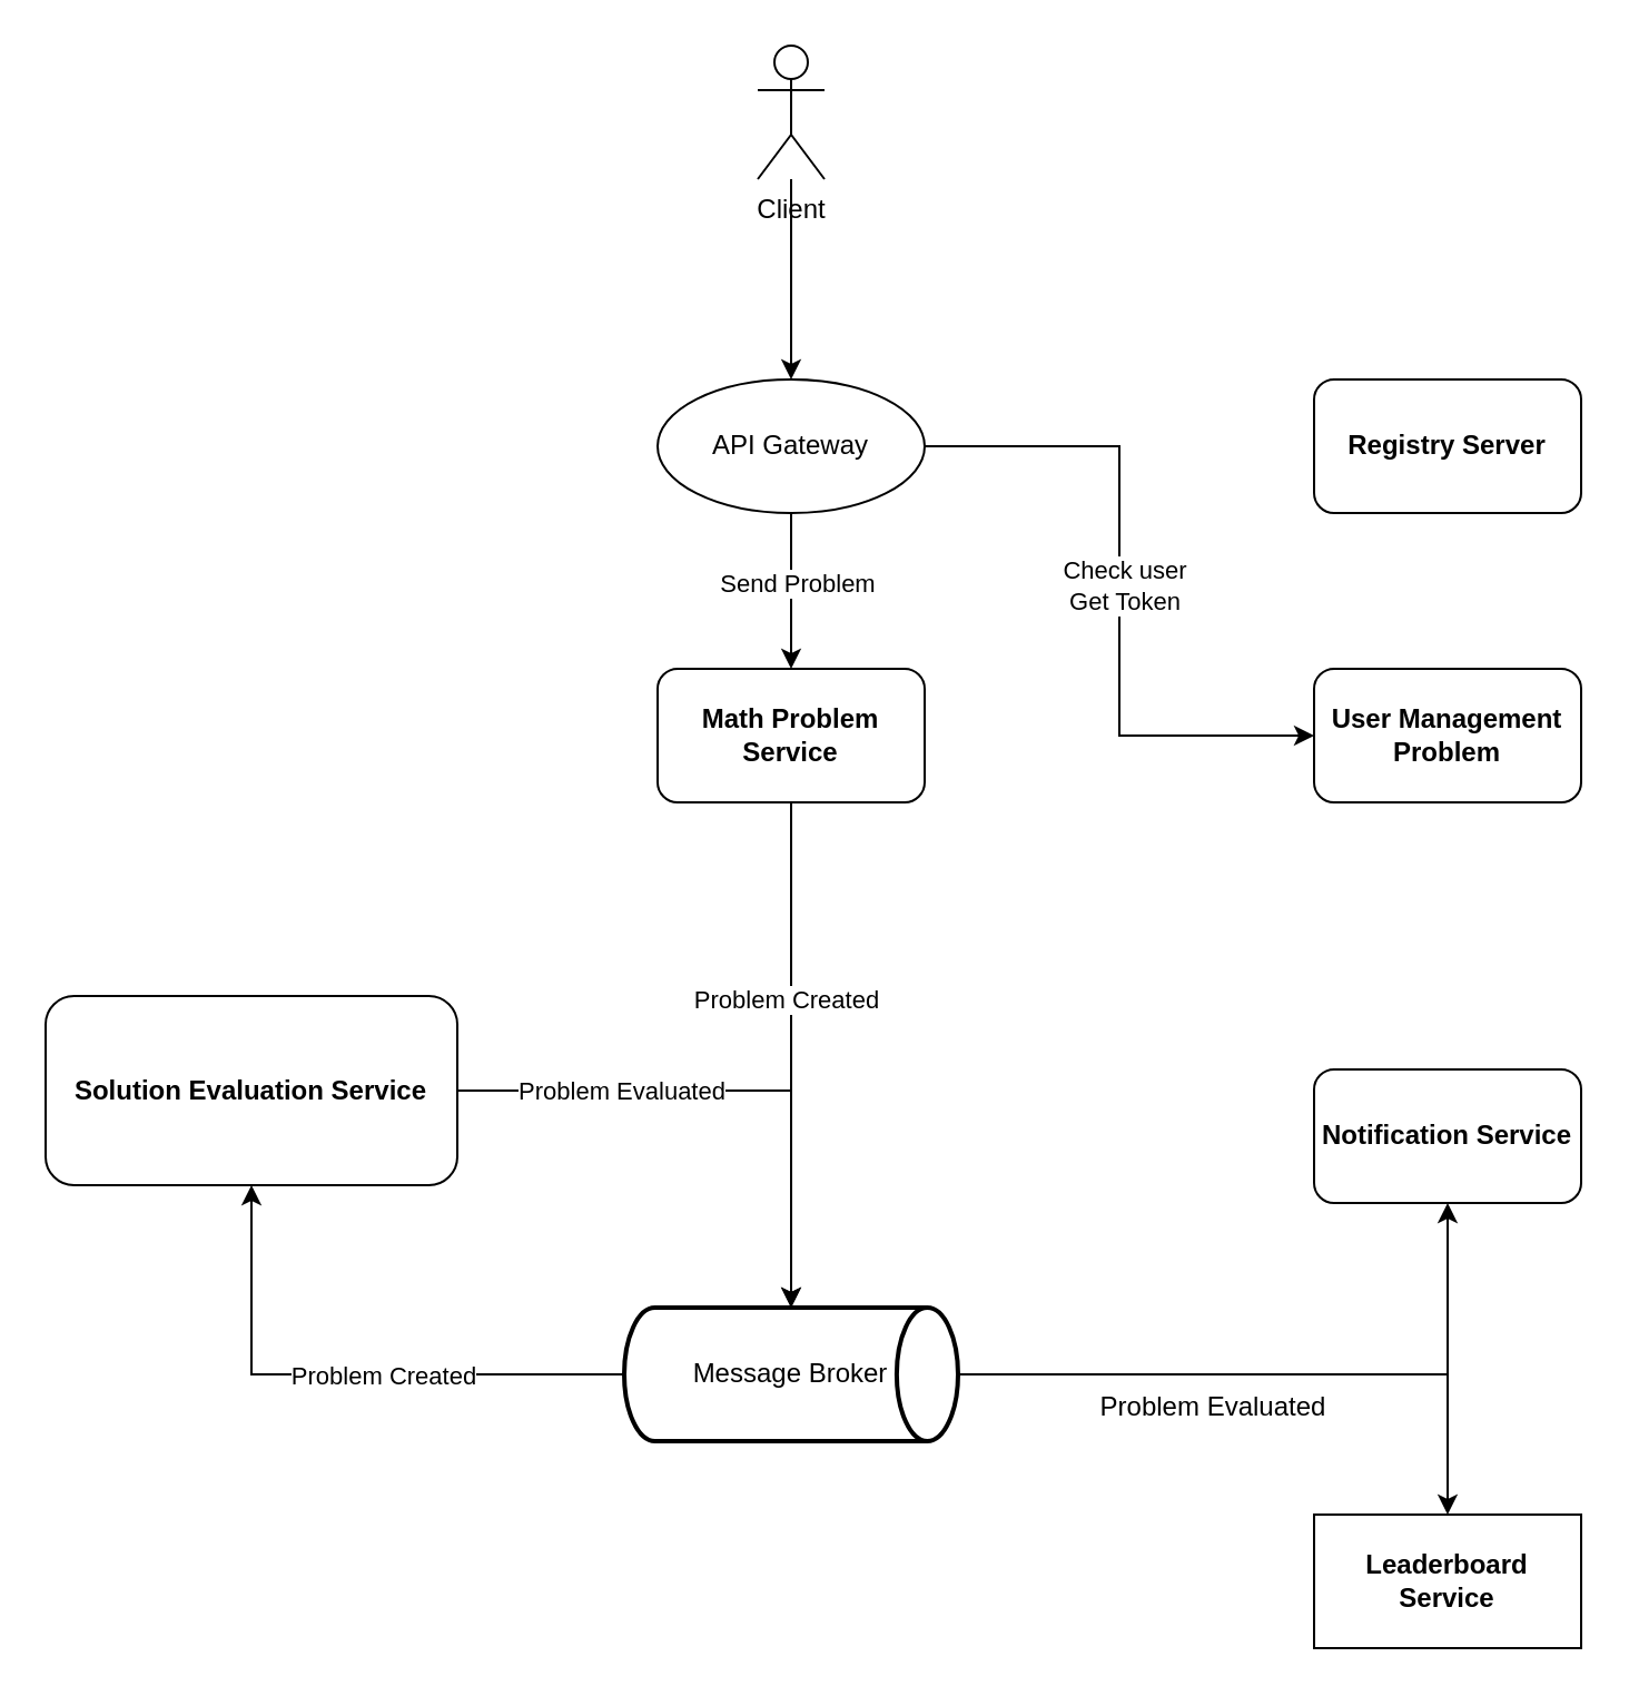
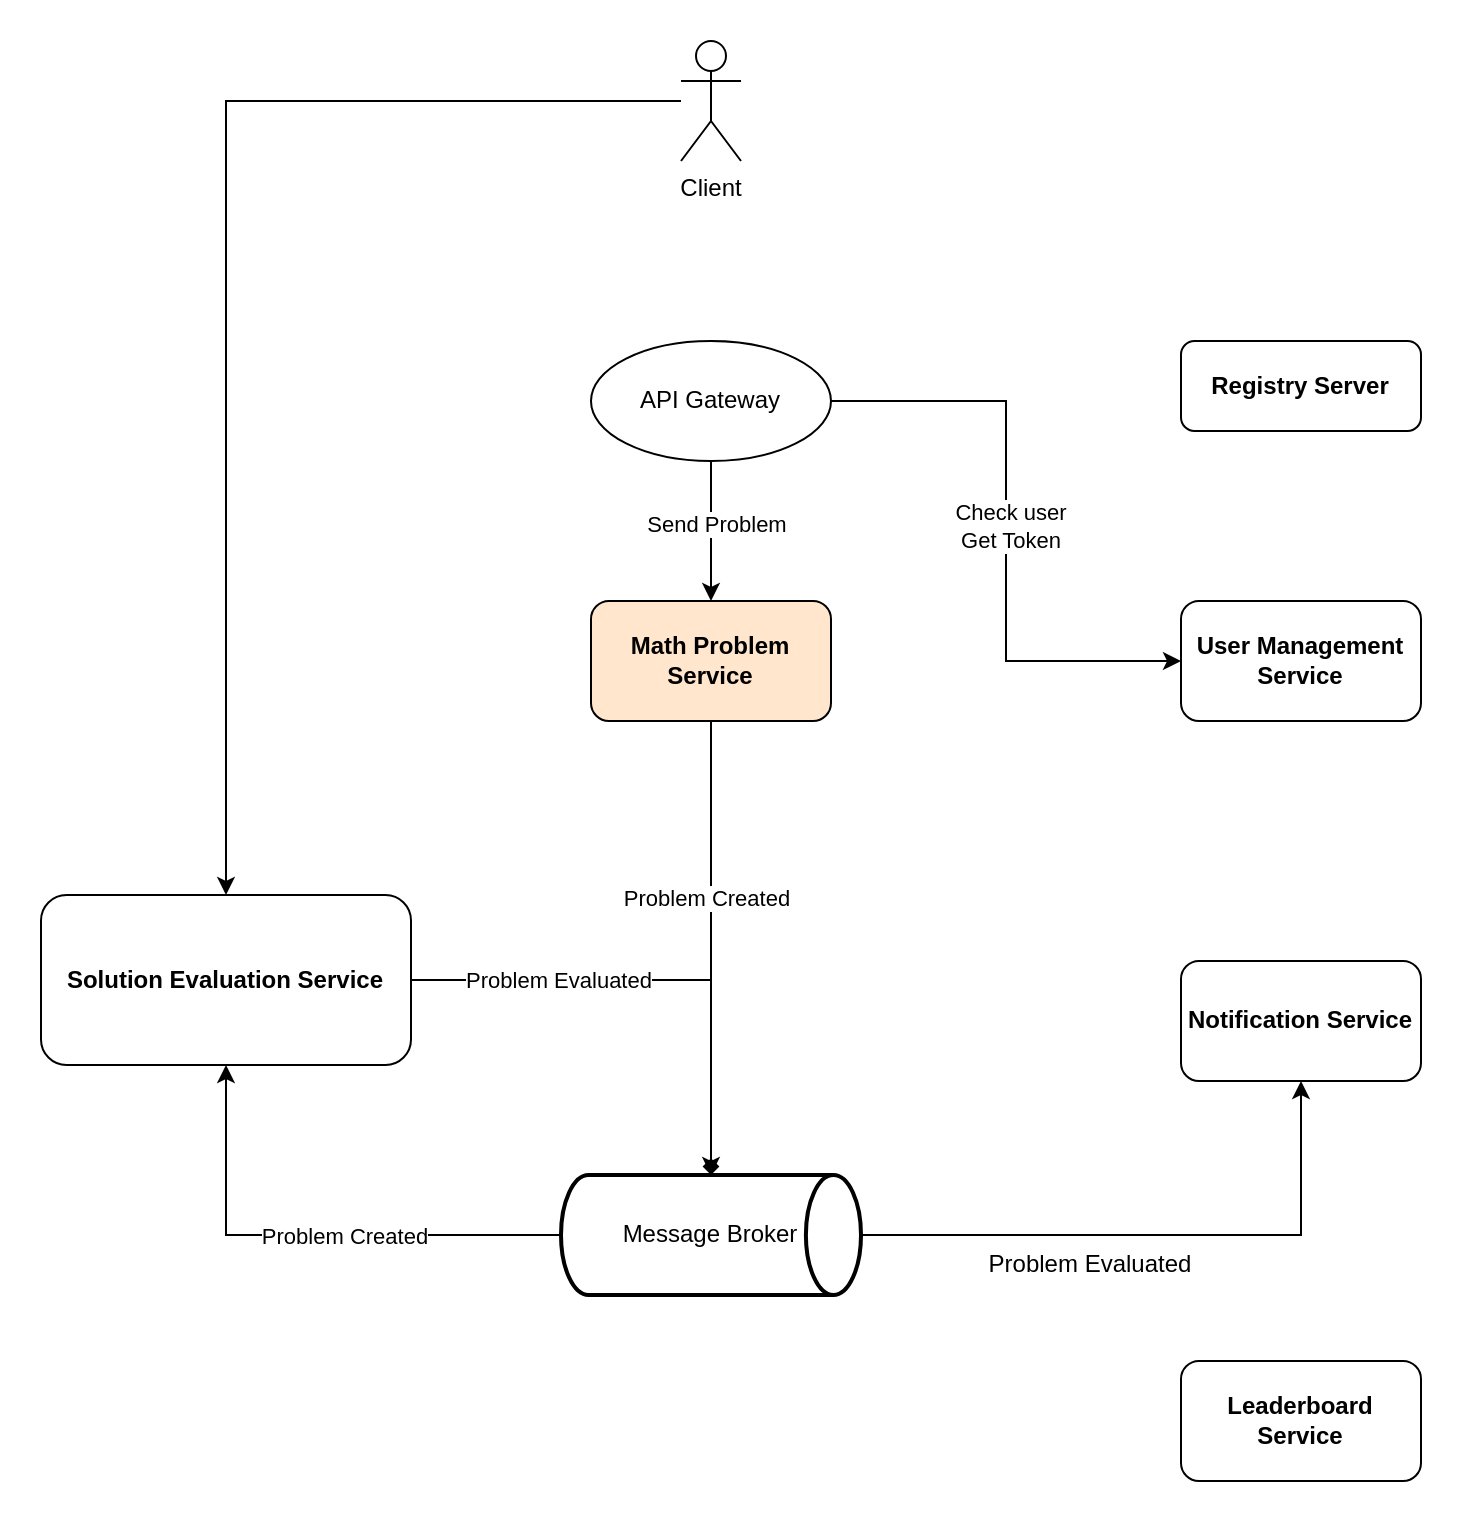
- <mxCell id="8" style="edgeStyle=orthogonalEdgeStyle;rounded=0;orthogonalLoop=1;jettySize=auto;html=1;entryX=0.5;entryY=0;entryDx=0;entryDy=0;" edge="1" parent="1" source="9" target="6"><mxGeometry relative="1" as="geometry" /></mxCell>
+ <mxCell id="8" style="edgeStyle=orthogonalEdgeStyle;rounded=0;orthogonalLoop=1;jettySize=auto;html=1;" edge="1" parent="1" source="9" target="13"><mxGeometry relative="1" as="geometry" /></mxCell>
- <mxCell id="16" value="&lt;strong&gt;Registry Server&lt;/strong&gt;" style="rounded=1;whiteSpace=wrap;html=1;" vertex="1" parent="1"><mxGeometry x="590" y="170" width="120" height="60" as="geometry" /></mxCell>
+ <mxCell id="16" value="&lt;strong&gt;Registry Server&lt;/strong&gt;" style="rounded=1;whiteSpace=wrap;html=1;" vertex="1" parent="1"><mxGeometry x="590" y="170" width="120" height="45" as="geometry" /></mxCell>
- <mxCell id="12" value="&lt;strong&gt;Math Problem Service&lt;/strong&gt;" style="rounded=1;whiteSpace=wrap;html=1;" vertex="1" parent="1"><mxGeometry x="295" y="300" width="120" height="60" as="geometry" /></mxCell>
+ <mxCell id="12" value="&lt;strong&gt;Math Problem Service&lt;/strong&gt;" style="rounded=1;whiteSpace=wrap;html=1;fillColor=#ffe6cc;" vertex="1" parent="1"><mxGeometry x="295" y="300" width="120" height="60" as="geometry" /></mxCell>
- <mxCell id="7" value="&lt;strong&gt;User Management Problem&lt;/strong&gt;" style="rounded=1;whiteSpace=wrap;html=1;" vertex="1" parent="1"><mxGeometry x="590" y="300" width="120" height="60" as="geometry" /></mxCell>
+ <mxCell id="7" value="&lt;strong&gt;User Management Service&lt;/strong&gt;" style="rounded=1;whiteSpace=wrap;html=1;" vertex="1" parent="1"><mxGeometry x="590" y="300" width="120" height="60" as="geometry" /></mxCell>
- <mxCell id="10" style="edgeStyle=orthogonalEdgeStyle;rounded=0;orthogonalLoop=1;jettySize=auto;html=1;" edge="1" parent="1" source="12" target="21"><mxGeometry relative="1" as="geometry" /></mxCell>
+ <mxCell id="10" style="edgeStyle=orthogonalEdgeStyle;rounded=0;orthogonalLoop=1;jettySize=auto;html=1;endArrow=diamond;" edge="1" parent="1" source="12" target="21"><mxGeometry relative="1" as="geometry" /></mxCell>
- <mxCell id="20" style="edgeStyle=orthogonalEdgeStyle;rounded=0;orthogonalLoop=1;jettySize=auto;html=1;" edge="1" parent="1" source="21" target="14"><mxGeometry relative="1" as="geometry" /></mxCell>
- <mxCell id="14" value="&lt;strong&gt;Leaderboard Service&lt;/strong&gt;" style="whiteSpace=wrap;html=1;rounded=0;" vertex="1" parent="1"><mxGeometry x="590" y="680" width="120" height="60" as="geometry" /></mxCell>
+ <mxCell id="14" value="&lt;strong&gt;Leaderboard Service&lt;/strong&gt;" style="rounded=1;whiteSpace=wrap;html=1;" vertex="1" parent="1"><mxGeometry x="590" y="680" width="120" height="60" as="geometry" /></mxCell>
